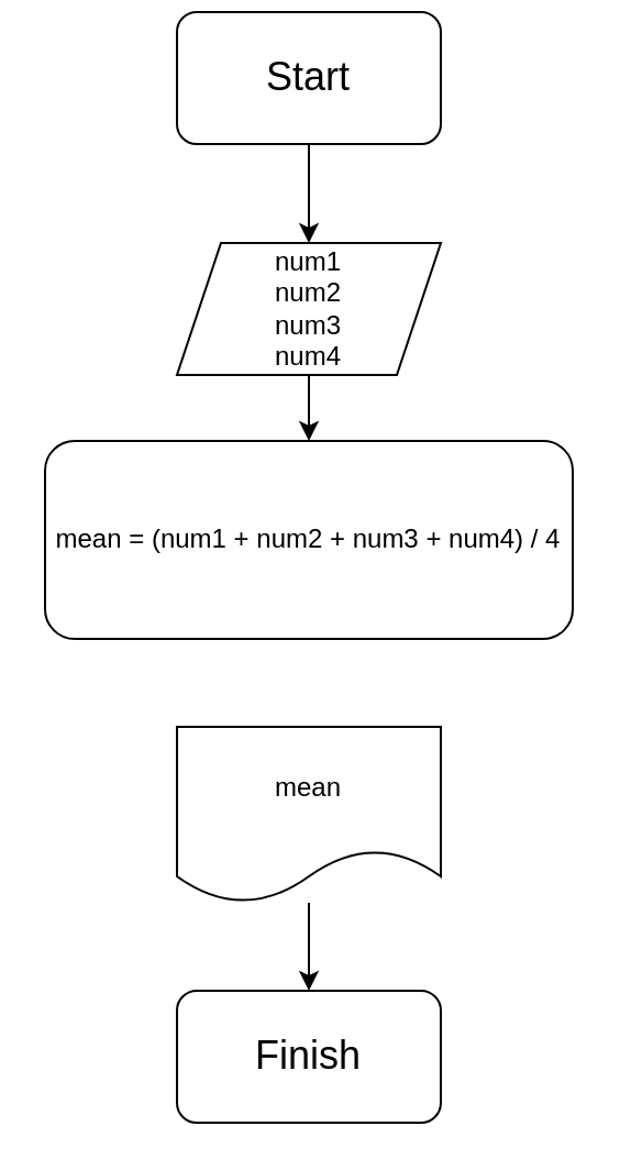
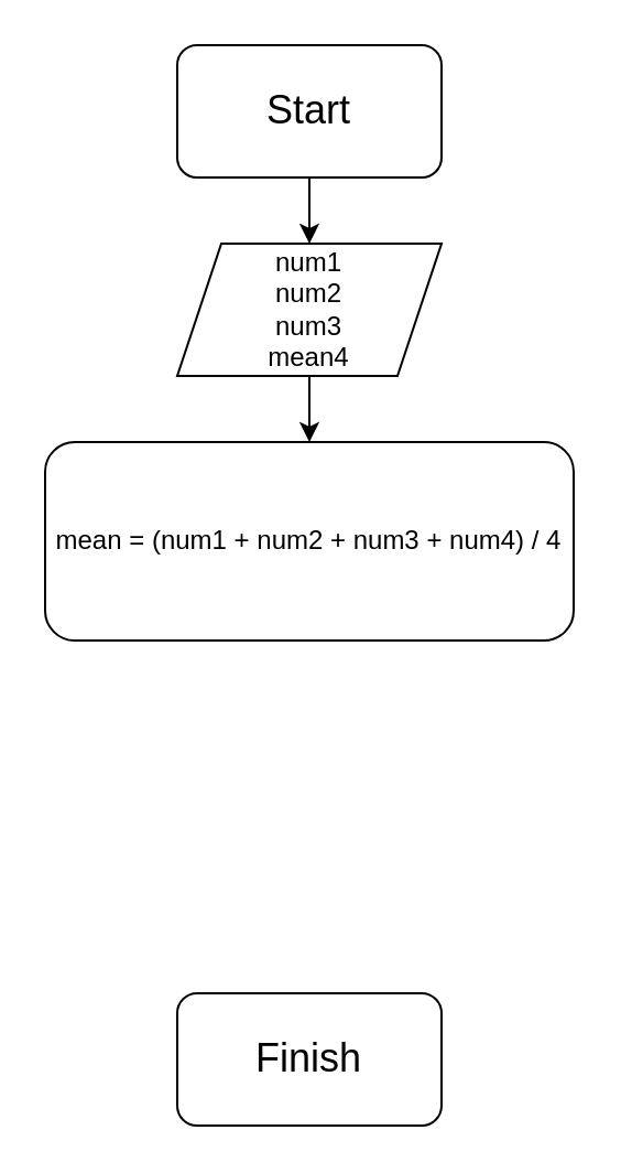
- <mxCell id="3" value="&lt;font style=&quot;font-size: 18px;&quot;&gt;Start&lt;/font&gt;" style="rounded=1;whiteSpace=wrap;html=1;" parent="1" vertex="1"><mxGeometry x="80" y="5" width="120" height="60" as="geometry" /></mxCell>
+ <mxCell id="3" value="&lt;font style=&quot;font-size: 18px;&quot;&gt;Start&lt;/font&gt;" style="rounded=1;whiteSpace=wrap;html=1;" parent="1" vertex="1"><mxGeometry x="80" y="20" width="120" height="60" as="geometry" /></mxCell>
- <mxCell id="5" value="num1&lt;br&gt;num2&lt;br&gt;num3&lt;br&gt;num4" style="shape=parallelogram;perimeter=parallelogramPerimeter;whiteSpace=wrap;html=1;fixedSize=1;rounded=1;arcSize=0;" parent="1" vertex="1"><mxGeometry x="80" y="110" width="120" height="60" as="geometry" /></mxCell>
+ <mxCell id="5" value="num1&lt;br&gt;num2&lt;br&gt;num3&lt;br&gt;mean4" style="shape=parallelogram;perimeter=parallelogramPerimeter;whiteSpace=wrap;html=1;fixedSize=1;rounded=1;arcSize=0;" parent="1" vertex="1"><mxGeometry x="80" y="110" width="120" height="60" as="geometry" /></mxCell>
- <mxCell id="8" value="mean" style="shape=document;whiteSpace=wrap;html=1;boundedLbl=1;" parent="1" vertex="1"><mxGeometry x="80" y="330" width="120" height="80" as="geometry" /></mxCell>
- <mxCell id="7" value="" style="edgeStyle=orthogonalEdgeStyle;rounded=0;orthogonalLoop=1;jettySize=auto;html=1;" parent="1" source="8" target="9" edge="1"><mxGeometry relative="1" as="geometry" /></mxCell>
